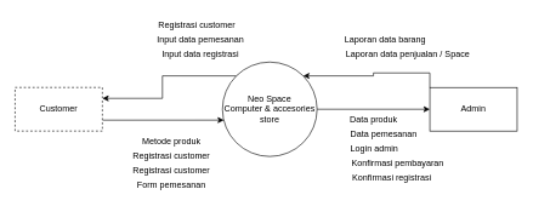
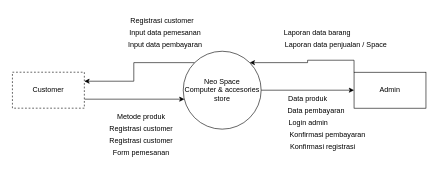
- <mxCell id="9" value="Input data registrasi" style="text;html=1;strokeColor=none;fillColor=none;align=center;verticalAlign=middle;whiteSpace=wrap;rounded=0;" vertex="1" parent="1"><mxGeometry x="210" y="60" width="130" height="30" as="geometry" /></mxCell>
+ <mxCell id="9" value="Input data pembayaran" style="text;html=1;strokeColor=none;fillColor=none;align=center;verticalAlign=middle;whiteSpace=wrap;rounded=0;" vertex="1" parent="1"><mxGeometry x="210" y="60" width="130" height="30" as="geometry" /></mxCell>
- <mxCell id="15" value="Data pemesanan" style="text;html=1;strokeColor=none;fillColor=none;align=center;verticalAlign=middle;whiteSpace=wrap;rounded=0;" vertex="1" parent="1"><mxGeometry x="472" y="170" width="110" height="30" as="geometry" /></mxCell>
+ <mxCell id="15" value="Data pembayaran" style="text;html=1;strokeColor=none;fillColor=none;align=center;verticalAlign=middle;whiteSpace=wrap;rounded=0;" vertex="1" parent="1"><mxGeometry x="472" y="170" width="110" height="30" as="geometry" /></mxCell>
